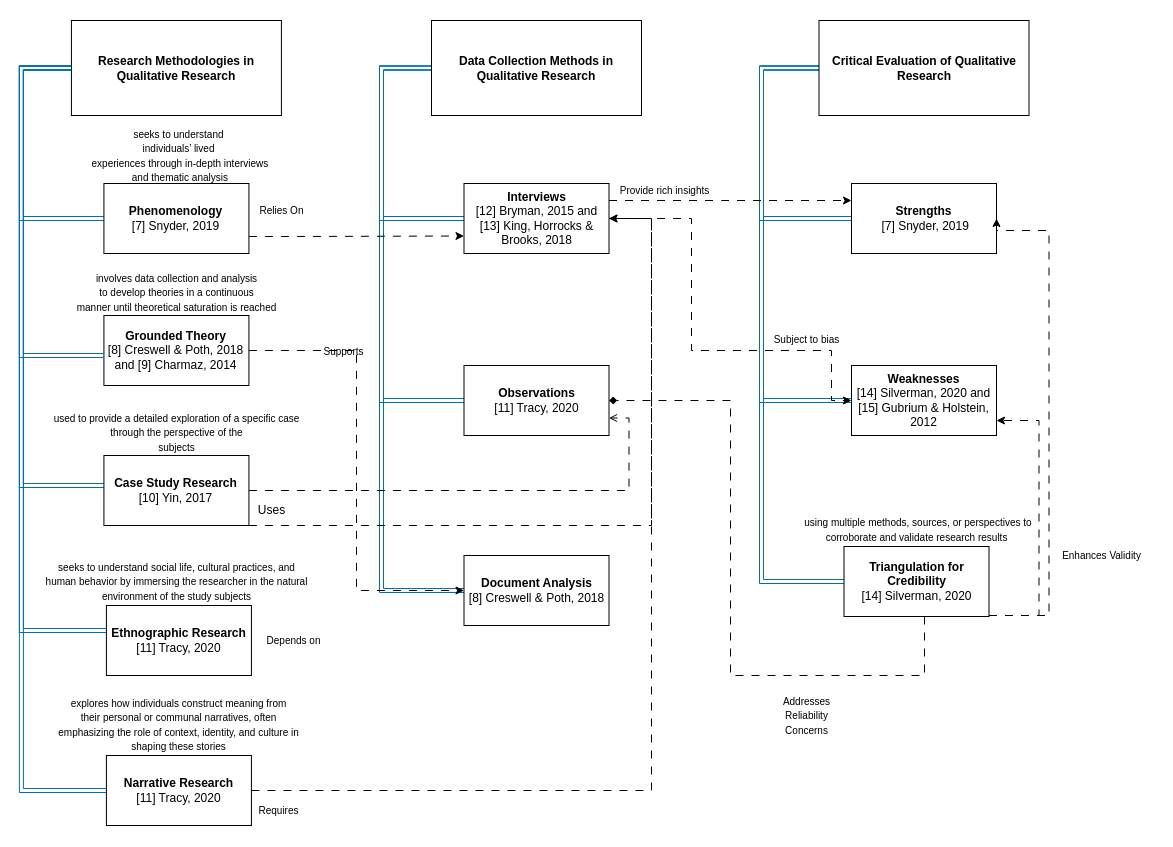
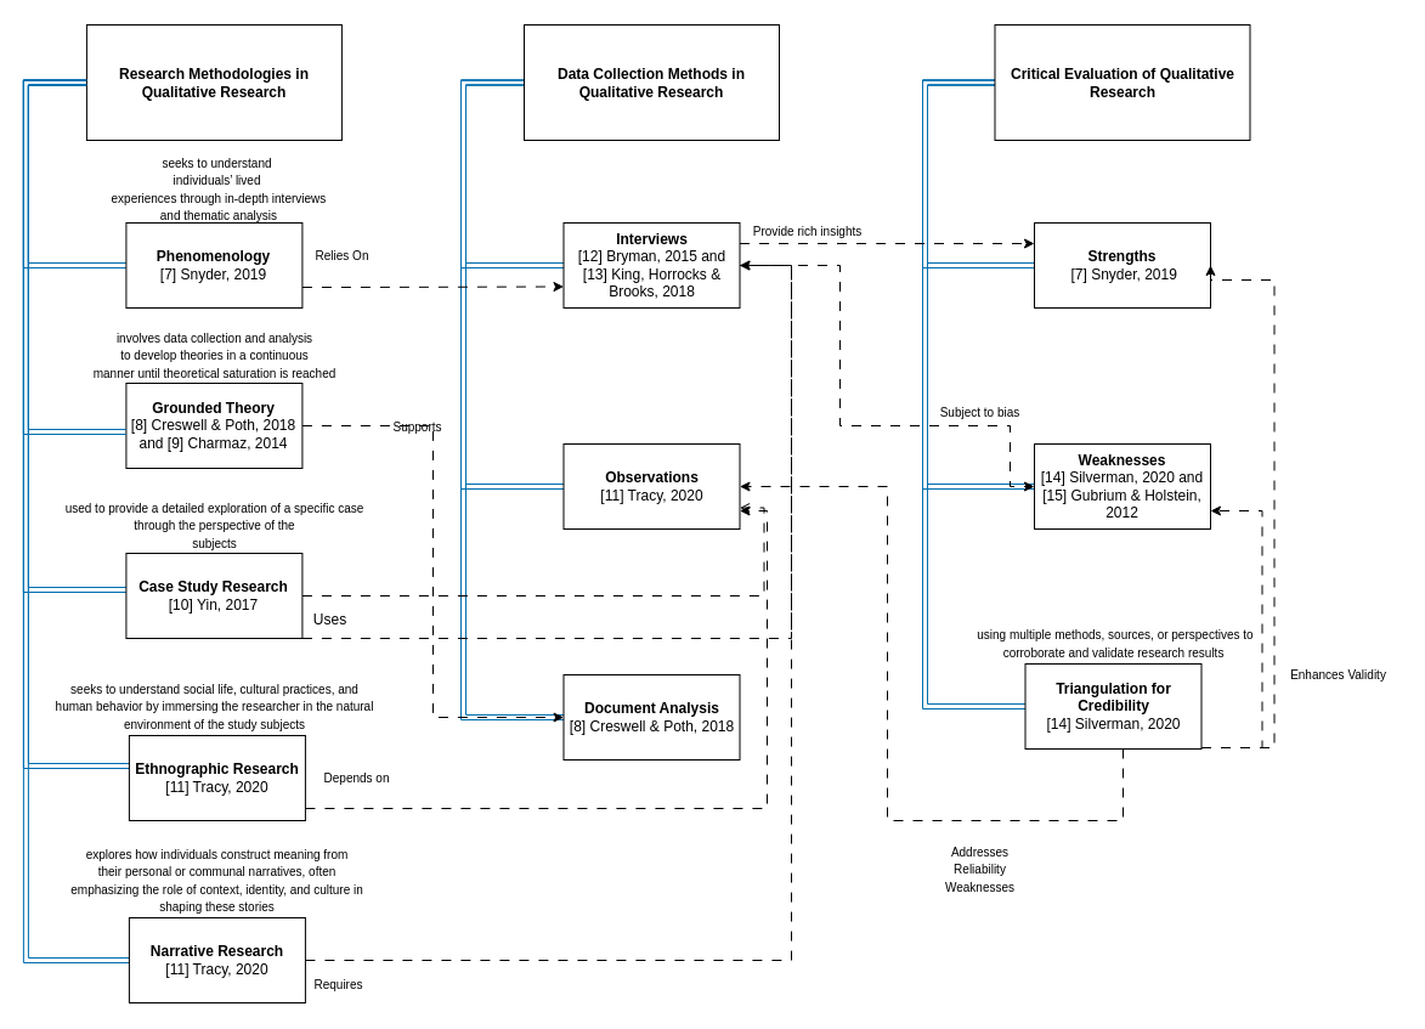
- <mxCell id="32" style="edgeStyle=orthogonalEdgeStyle;rounded=0;orthogonalLoop=1;jettySize=auto;html=1;entryX=1;entryY=0.5;entryDx=0;entryDy=0;dashed=1;dashPattern=8 8;endArrow=diamond;" parent="1" source="33" target="23" edge="1"><mxGeometry relative="1" as="geometry"><Array as="points"><mxPoint x="924" y="675" /><mxPoint x="730" y="675" /><mxPoint x="730" y="400" /></Array></mxGeometry></mxCell>
+ <mxCell id="32" style="edgeStyle=orthogonalEdgeStyle;rounded=0;orthogonalLoop=1;jettySize=auto;html=1;entryX=1;entryY=0.5;entryDx=0;entryDy=0;dashed=1;dashPattern=8 8;" parent="1" source="33" target="23" edge="1"><mxGeometry relative="1" as="geometry"><Array as="points"><mxPoint x="924" y="675" /><mxPoint x="730" y="675" /><mxPoint x="730" y="400" /></Array></mxGeometry></mxCell>
+ <mxCell id="20" style="edgeStyle=orthogonalEdgeStyle;rounded=0;orthogonalLoop=1;jettySize=auto;html=1;dashed=1;dashPattern=8 8;" parent="1" source="44" target="23" edge="1"><mxGeometry relative="1" as="geometry"><Array as="points"><mxPoint x="631" y="665" /><mxPoint x="631" y="420" /></Array></mxGeometry></mxCell>
- <mxCell id="42" value="&lt;font style=&quot;font-size: 10px;&quot;&gt;Addresses&lt;br&gt;Reliability&lt;br&gt;Concerns&lt;/font&gt;" style="text;html=1;align=center;verticalAlign=middle;resizable=0;points=[];autosize=1;strokeColor=none;fillColor=none;" parent="1" vertex="1"><mxGeometry x="771" y="685" width="70" height="60" as="geometry" /></mxCell>
+ <mxCell id="42" value="&lt;font style=&quot;font-size: 10px;&quot;&gt;Addresses&lt;br&gt;Reliability&lt;br&gt;Weaknesses&lt;/font&gt;" style="text;html=1;align=center;verticalAlign=middle;resizable=0;points=[];autosize=1;strokeColor=none;fillColor=none;" parent="1" vertex="1"><mxGeometry x="771" y="685" width="70" height="60" as="geometry" /></mxCell>
